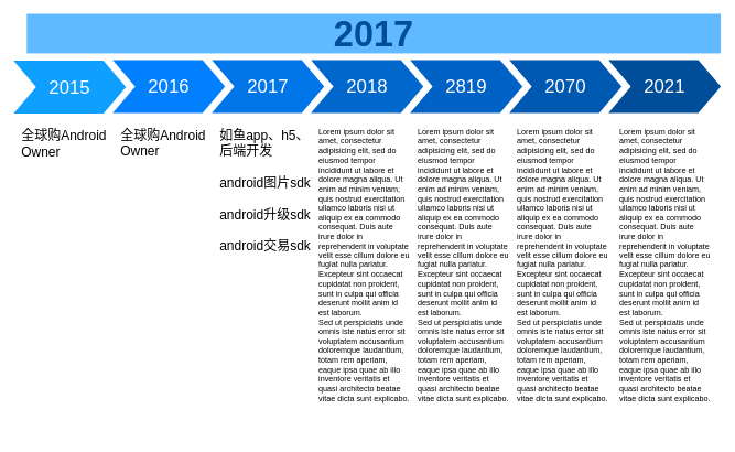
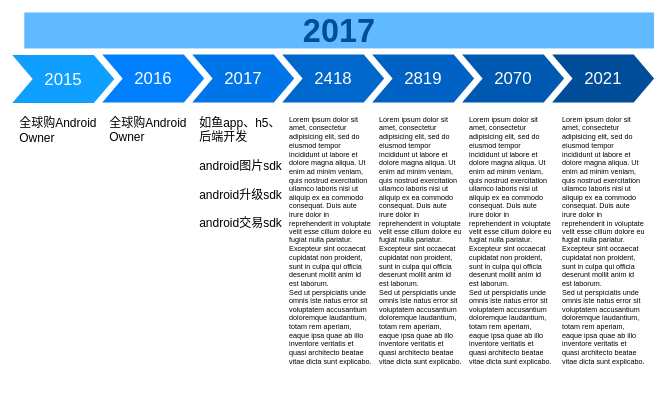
- <mxCell id="4" value="2018" style="shape=step;whiteSpace=wrap;html=1;fontSize=28;fillColor=#0067CC;fontColor=#FFFFFF;strokeColor=none;" parent="1" vertex="1"><mxGeometry x="470" y="90" width="170" height="80" as="geometry" /></mxCell>
+ <mxCell id="4" value="2418" style="shape=step;whiteSpace=wrap;html=1;fontSize=28;fillColor=#0067CC;fontColor=#FFFFFF;strokeColor=none;" parent="1" vertex="1"><mxGeometry x="470" y="90" width="170" height="80" as="geometry" /></mxCell>
